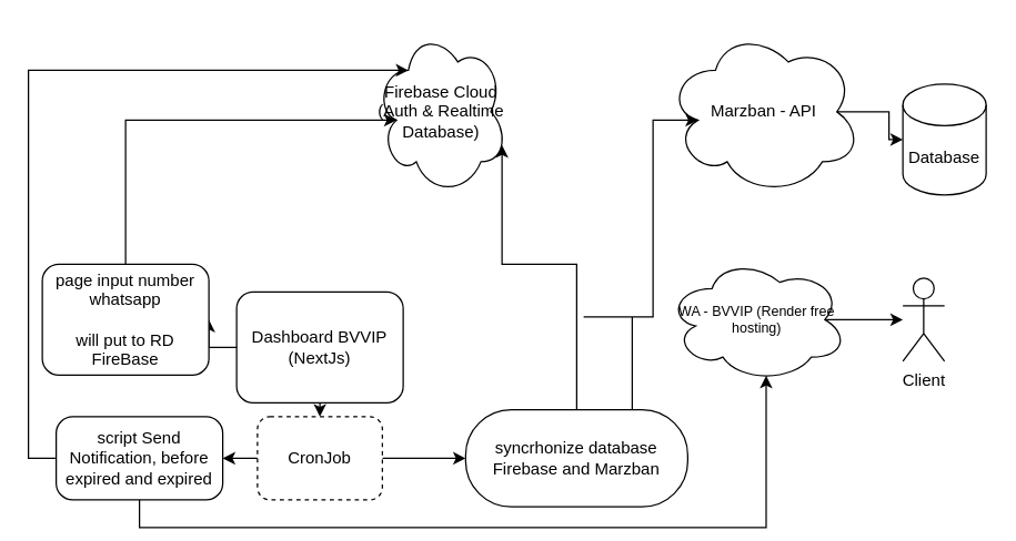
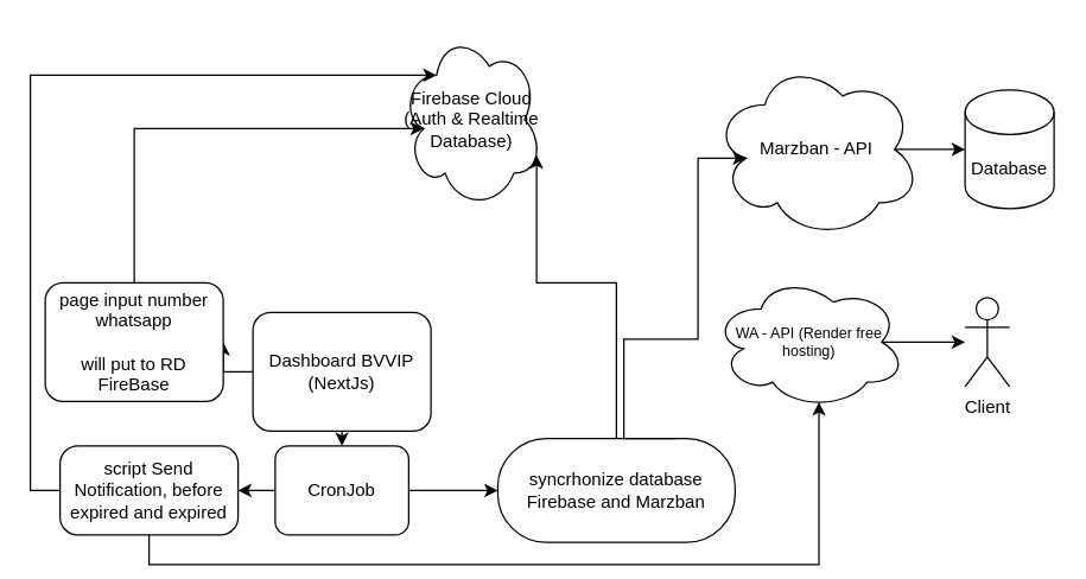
- <mxCell id="6" value="Marzban - API" style="ellipse;shape=cloud;whiteSpace=wrap;html=1;" vertex="1" parent="1"><mxGeometry x="480" y="20" width="140" height="120" as="geometry" /></mxCell>
+ <mxCell id="6" value="Marzban - API" style="ellipse;shape=cloud;whiteSpace=wrap;html=1;" vertex="1" parent="1"><mxGeometry x="480" y="40" width="140" height="120" as="geometry" /></mxCell>
- <mxCell id="20" value="WA - BVVIP (Render free hosting)" style="ellipse;shape=cloud;whiteSpace=wrap;align=center;labelBorderColor=none;fontColor=default;labelBackgroundColor=none;html=1;fontSize=10;" vertex="1" parent="1"><mxGeometry x="480" y="185" width="130" height="90" as="geometry" /></mxCell>
+ <mxCell id="20" value="WA - API (Render free hosting)" style="ellipse;shape=cloud;whiteSpace=wrap;align=center;labelBorderColor=none;fontColor=default;labelBackgroundColor=none;html=1;fontSize=10;" vertex="1" parent="1"><mxGeometry x="480" y="185" width="130" height="90" as="geometry" /></mxCell>
- <mxCell id="9" value="CronJob" style="rounded=1;whiteSpace=wrap;html=1;fontSize=12;glass=0;strokeWidth=1;shadow=0;verticalAlign=middle;dashed=1;" vertex="1" parent="1"><mxGeometry x="185" y="300" width="90" height="60" as="geometry" /></mxCell>
+ <mxCell id="9" value="CronJob" style="rounded=1;whiteSpace=wrap;html=1;fontSize=12;glass=0;strokeWidth=1;shadow=0;verticalAlign=middle;" vertex="1" parent="1"><mxGeometry x="185" y="300" width="90" height="60" as="geometry" /></mxCell>
